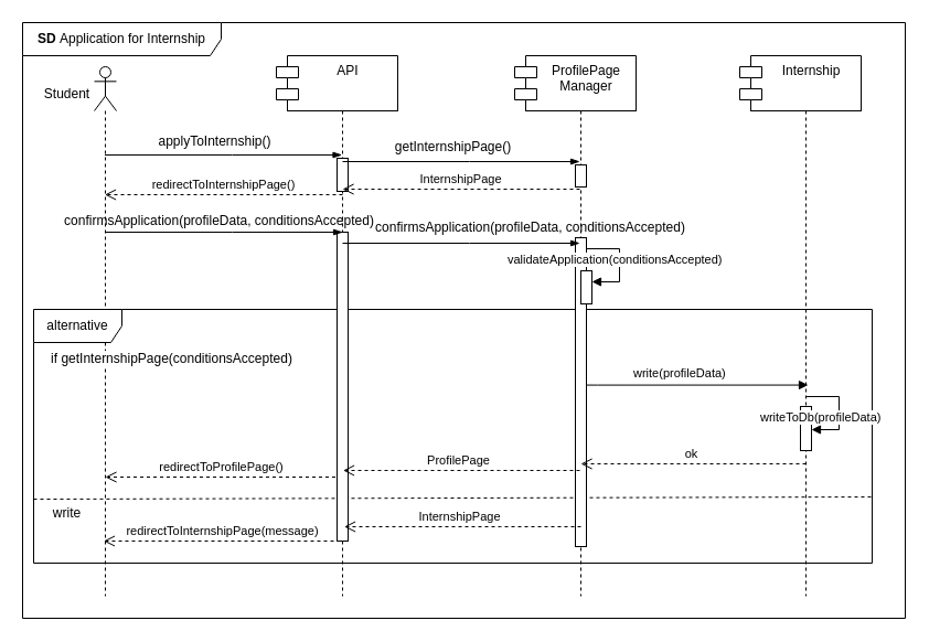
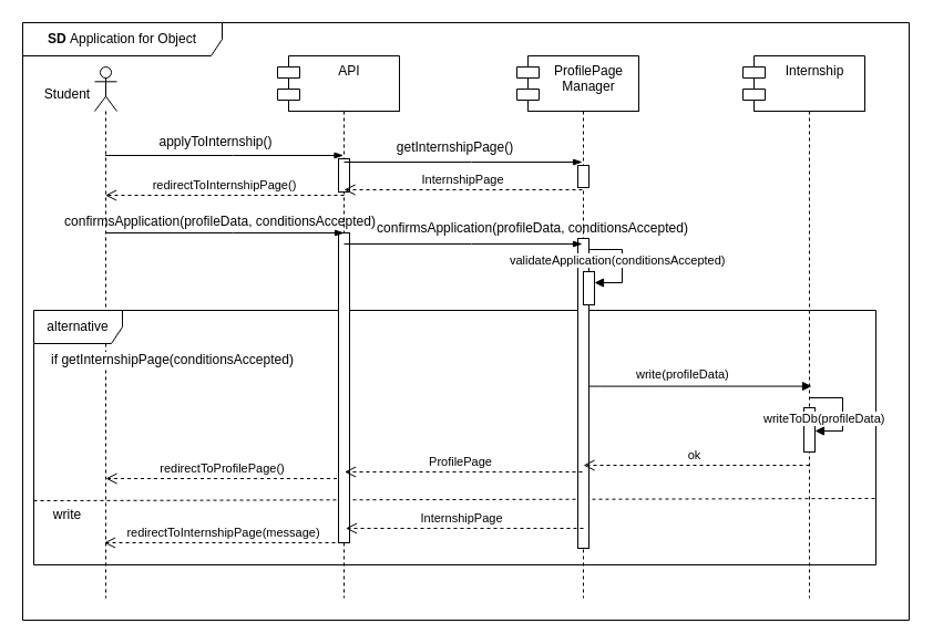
- <mxCell id="9" value="&lt;b&gt;SD&lt;/b&gt;&amp;nbsp;Application for Internship" style="shape=umlFrame;whiteSpace=wrap;html=1;pointerEvents=0;width=180;height=30;" parent="1" vertex="1"><mxGeometry x="20" width="800" height="540" as="geometry" y="20" /></mxCell>
+ <mxCell id="9" value="&lt;b&gt;SD&lt;/b&gt;&amp;nbsp;Application for Object" style="shape=umlFrame;whiteSpace=wrap;html=1;pointerEvents=0;width=180;height=30;" parent="1" vertex="1"><mxGeometry x="20" width="800" height="540" as="geometry" y="20" /></mxCell>
